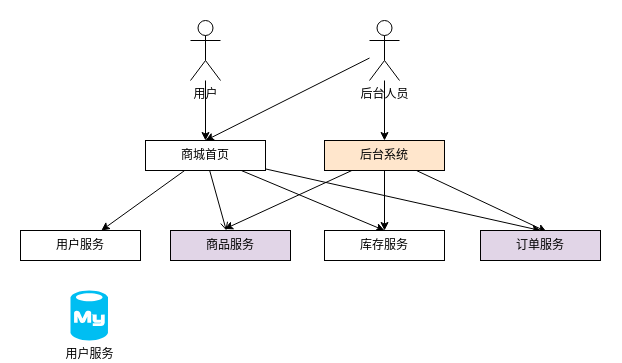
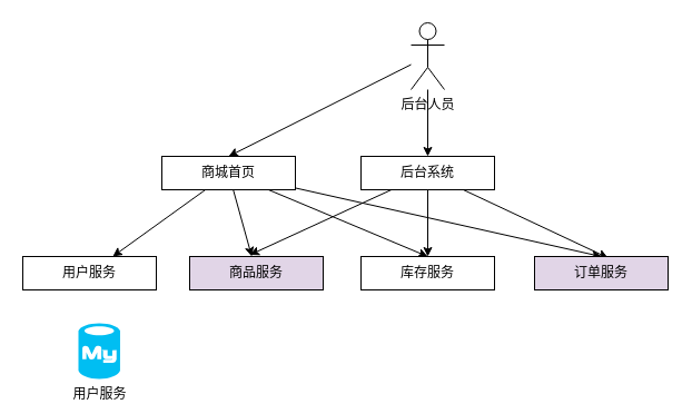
- <mxCell id="15" value="用户" style="shape=umlActor;verticalLabelPosition=bottom;verticalAlign=top;html=1;outlineConnect=0;" vertex="1" parent="1"><mxGeometry x="190" y="20" width="30" height="60" as="geometry" /></mxCell>
- <mxCell id="14" style="edgeStyle=orthogonalEdgeStyle;rounded=0;orthogonalLoop=1;jettySize=auto;html=1;" edge="1" parent="1" source="15" target="6"><mxGeometry relative="1" as="geometry" /></mxCell>
- <mxCell id="10" value="后台系统" style="rounded=0;whiteSpace=wrap;html=1;fillColor=#ffe6cc;" vertex="1" parent="1"><mxGeometry x="324" y="140" width="120" height="30" as="geometry" /></mxCell>
+ <mxCell id="10" value="后台系统" style="rounded=0;whiteSpace=wrap;html=1;" vertex="1" parent="1"><mxGeometry x="324" y="140" width="120" height="30" as="geometry" /></mxCell>
- <mxCell id="2" style="edgeStyle=none;rounded=0;orthogonalLoop=1;jettySize=auto;html=1;endArrow=open;" edge="1" parent="1" source="6" target="17"><mxGeometry relative="1" as="geometry" /></mxCell>
+ <mxCell id="2" style="edgeStyle=none;rounded=0;orthogonalLoop=1;jettySize=auto;html=1;" edge="1" parent="1" source="6" target="17"><mxGeometry relative="1" as="geometry" /></mxCell>
